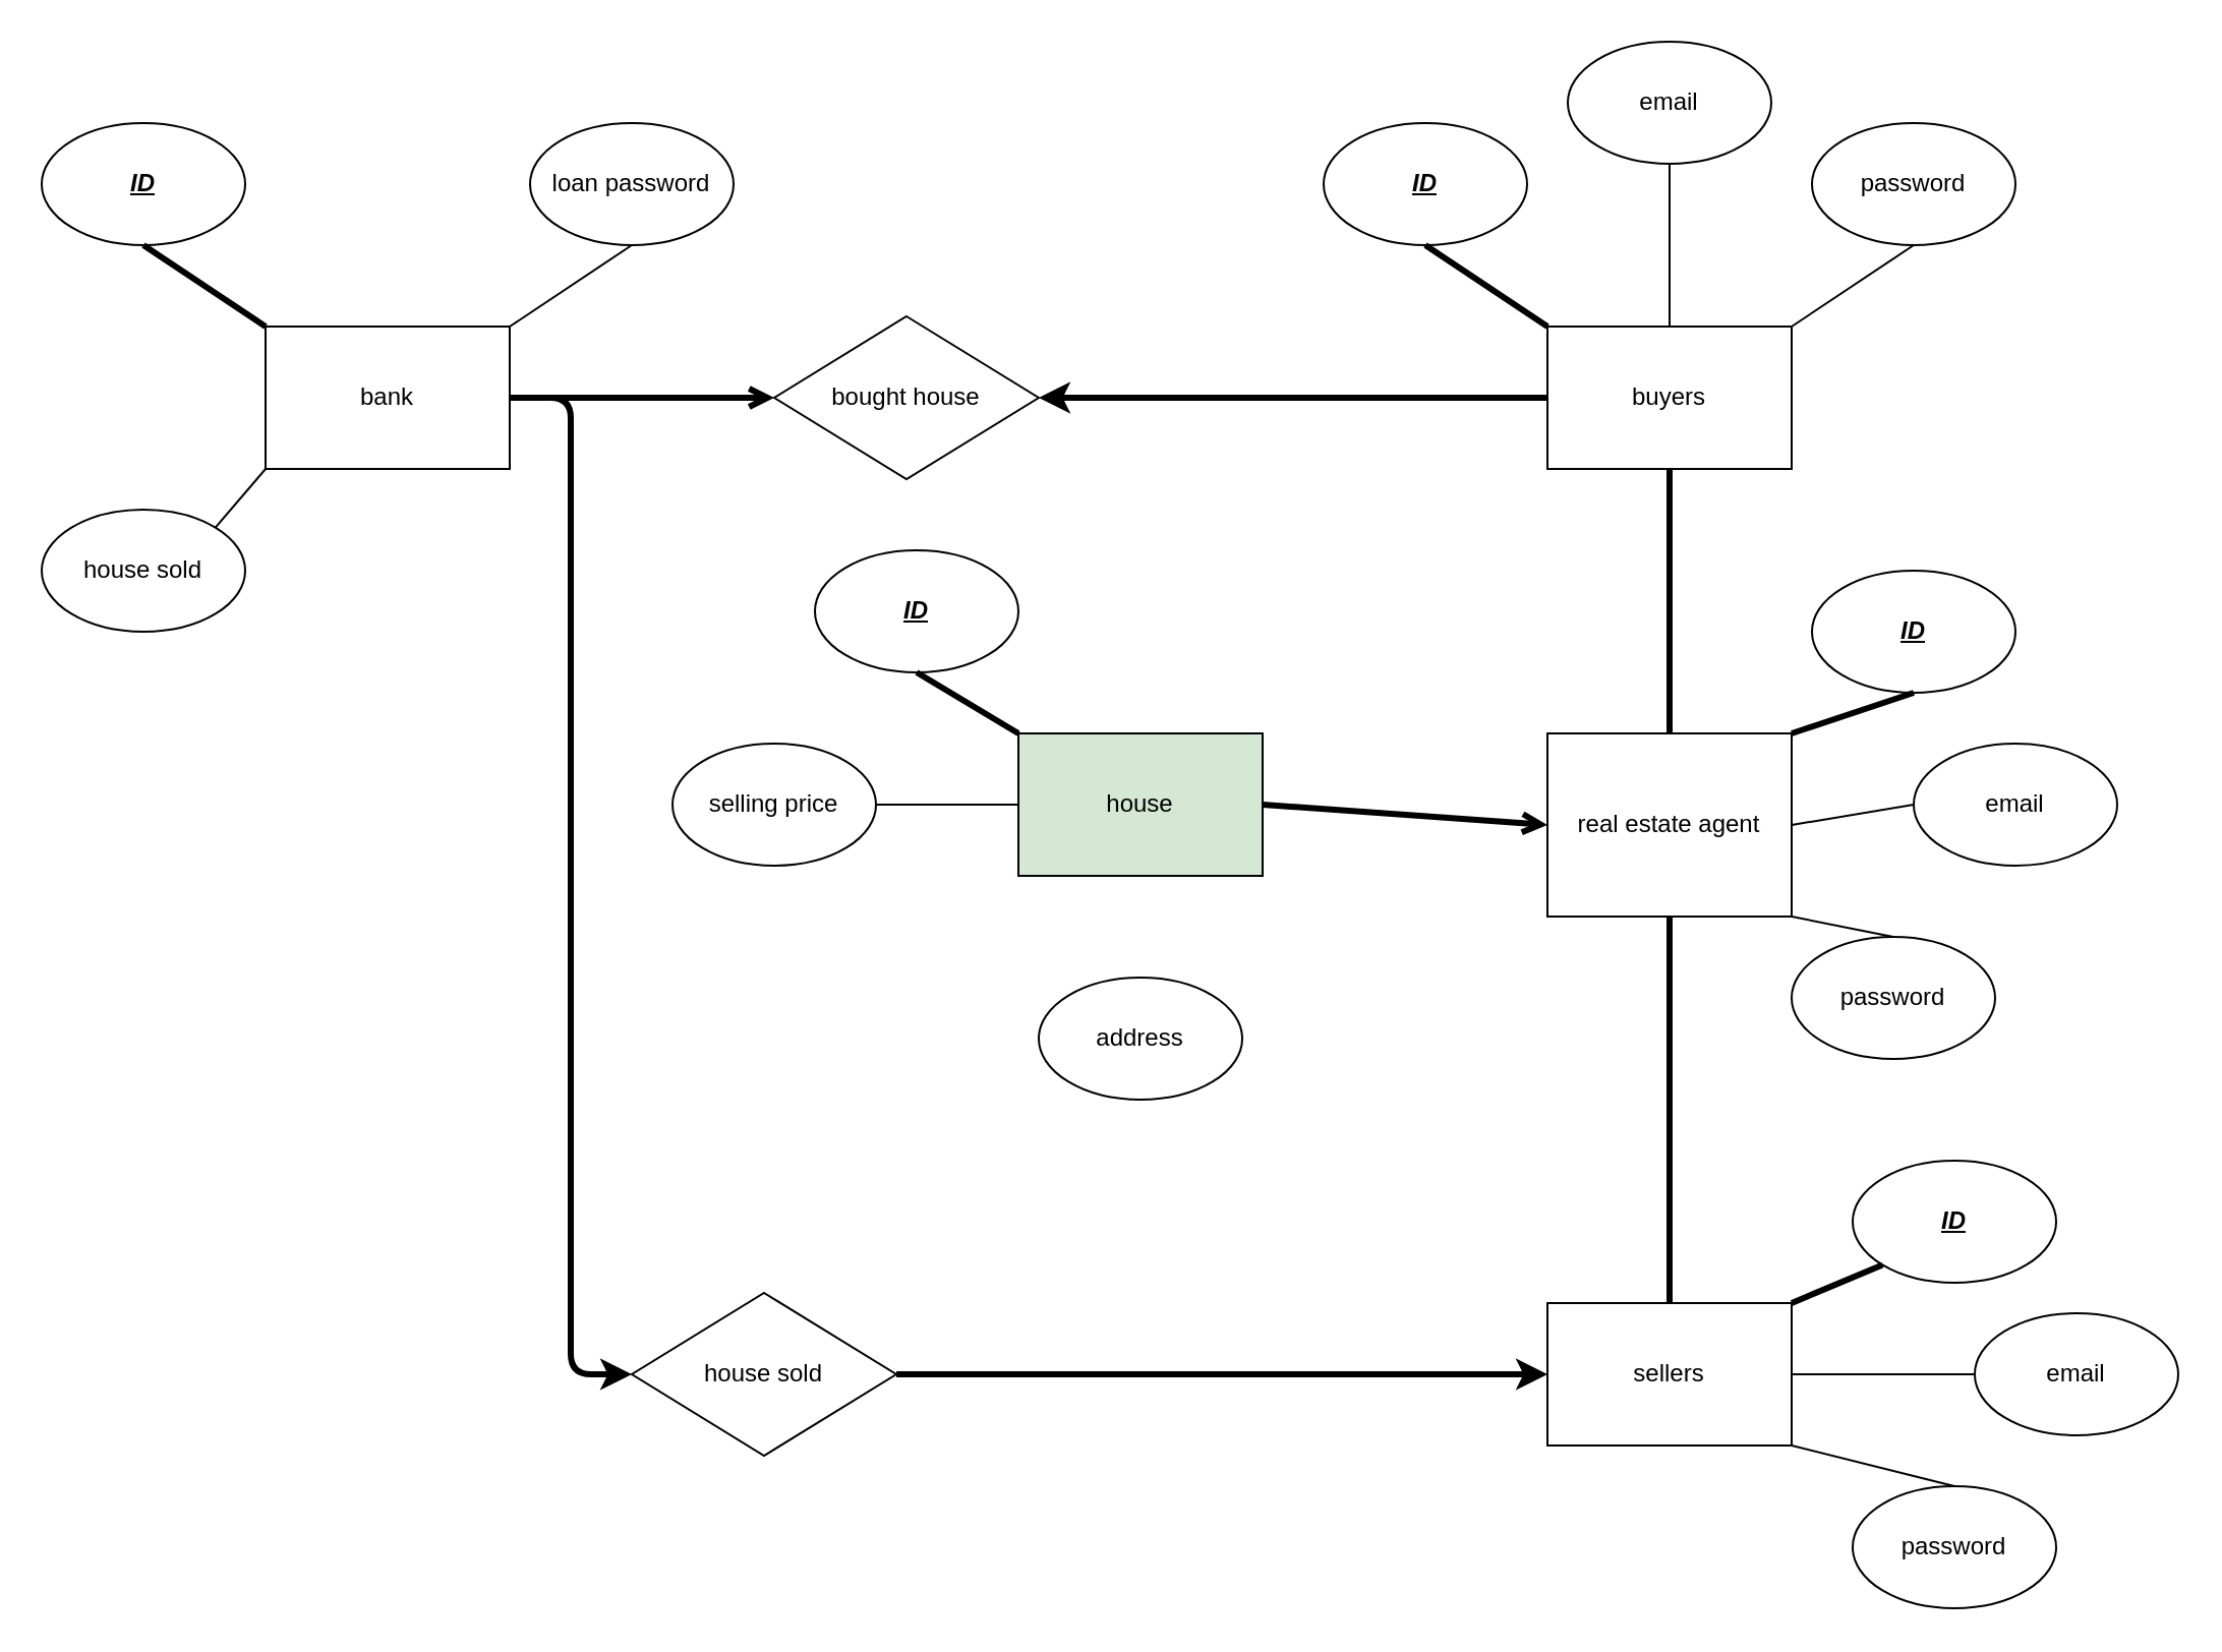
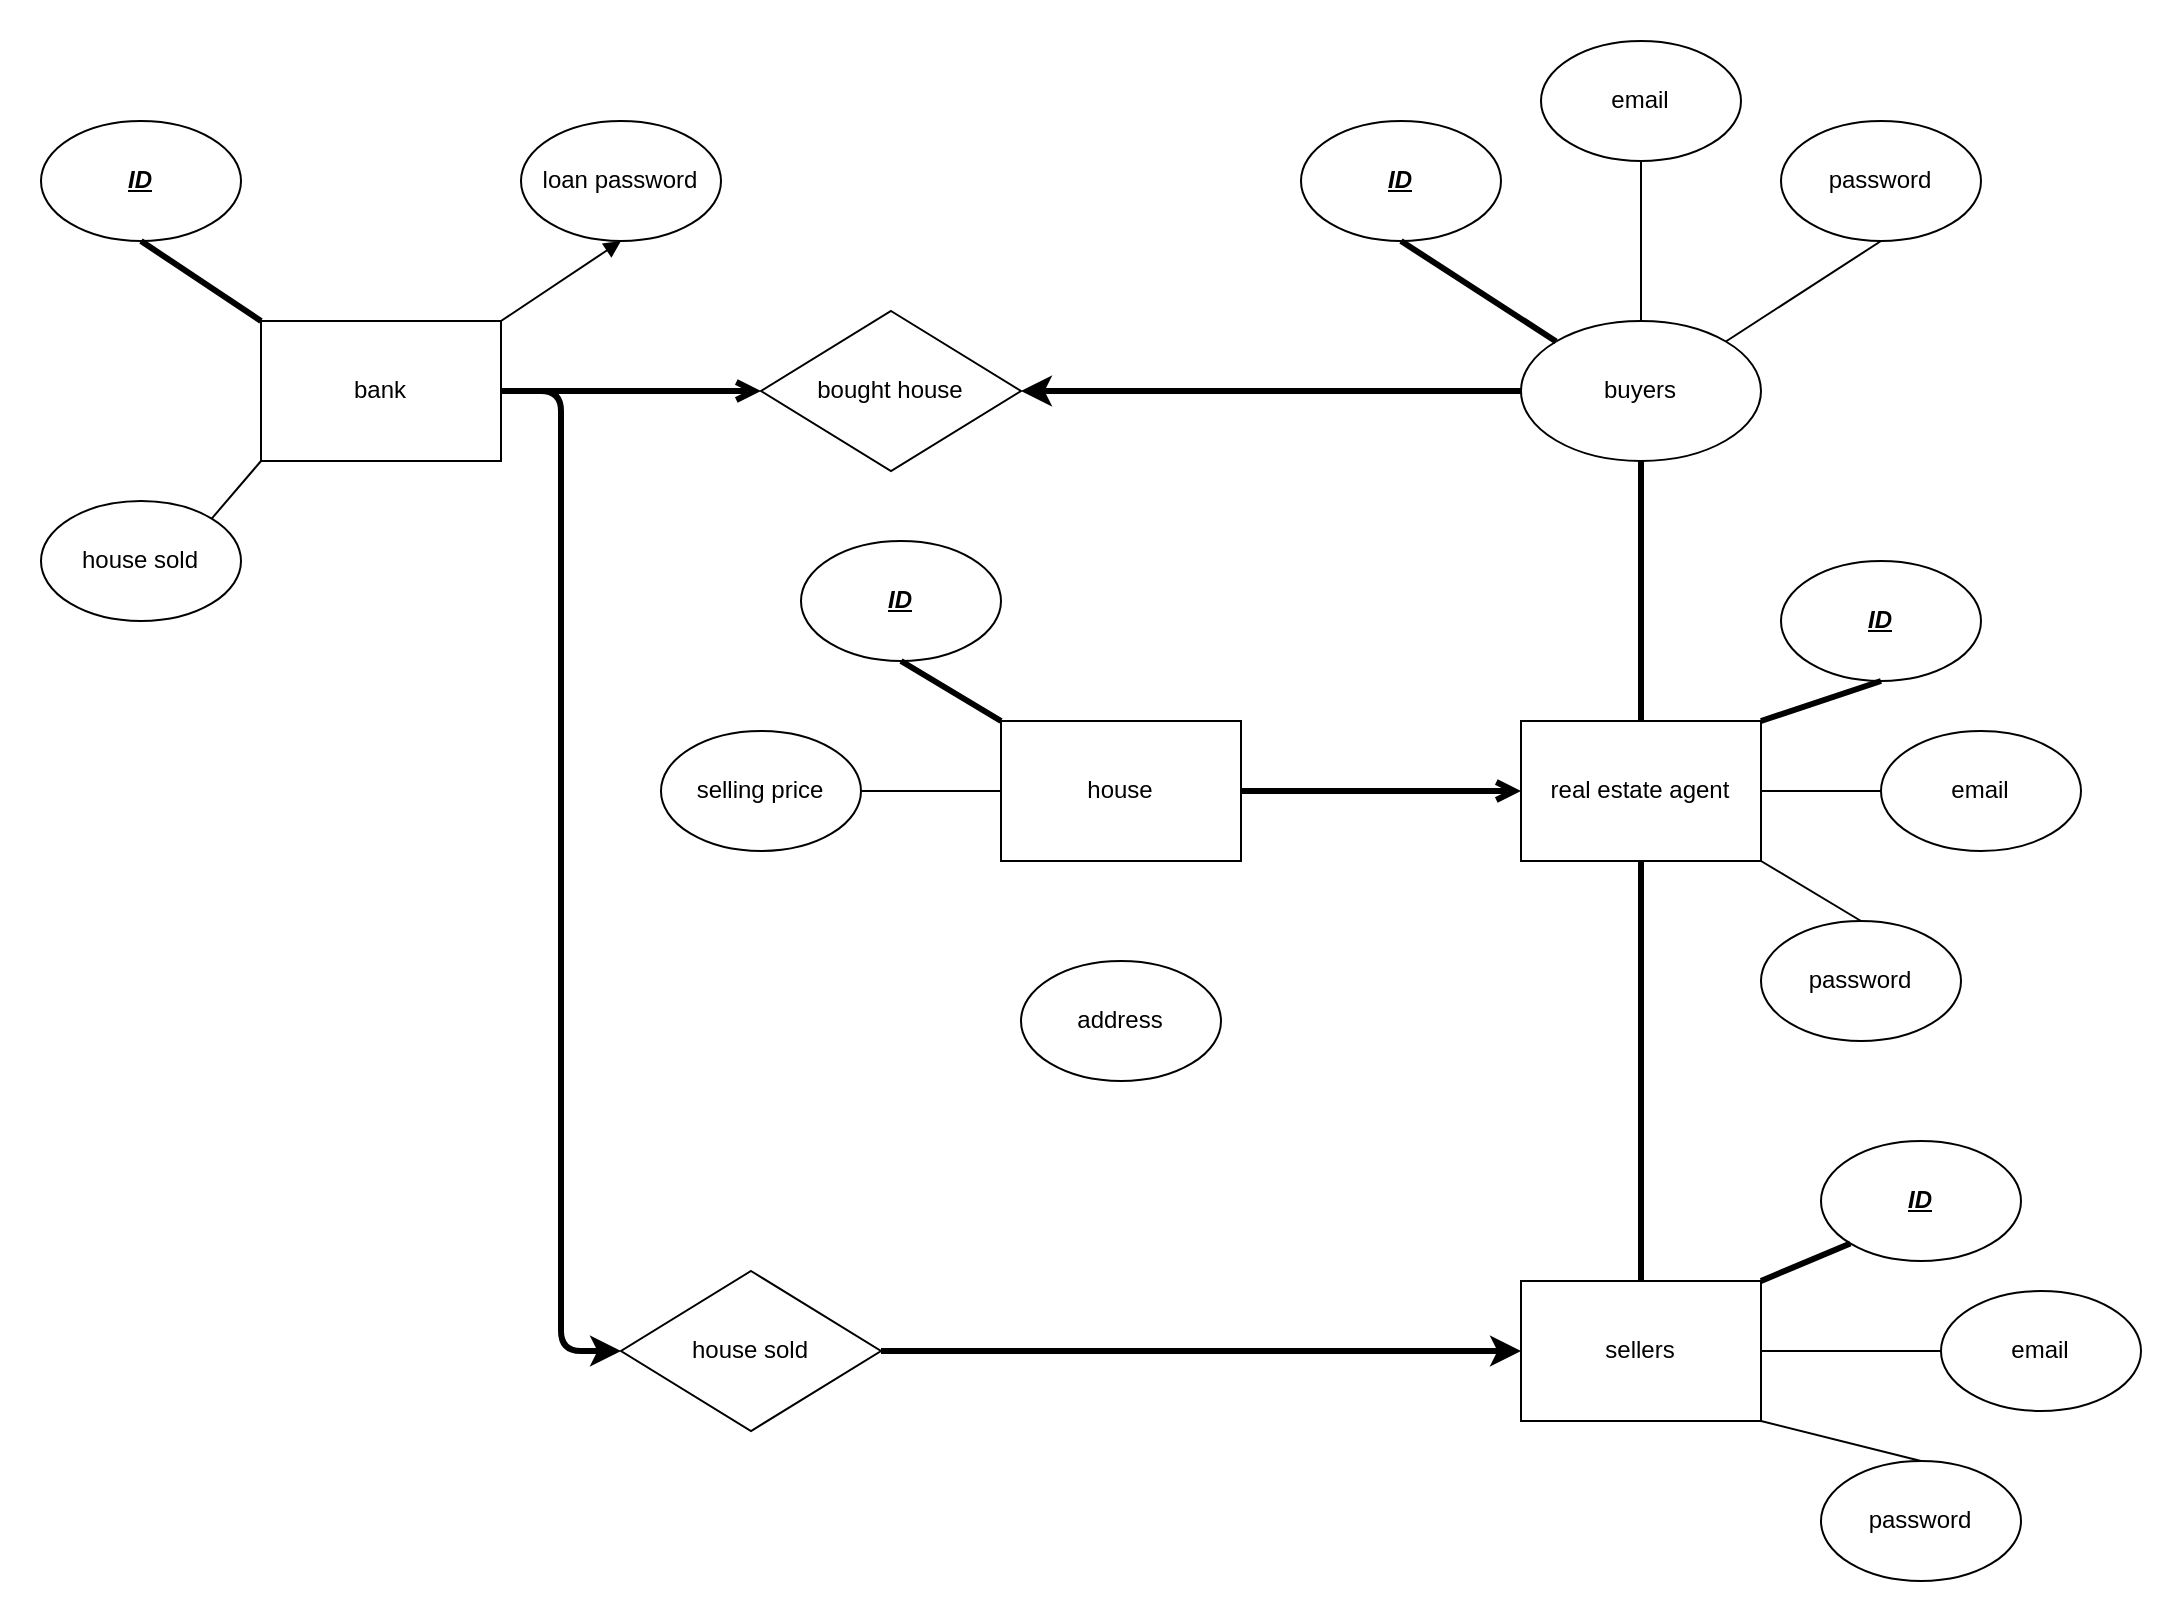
- <mxCell id="17" value="" style="endArrow=none;html=1;rounded=0;strokeWidth=1;exitX=1;exitY=0;exitDx=0;exitDy=0;entryX=0.5;entryY=1;entryDx=0;entryDy=0;" parent="1" source="13" target="16" edge="1"><mxGeometry width="50" height="50" relative="1" as="geometry"><mxPoint x="230" y="180" as="sourcePoint" /><mxPoint x="300" y="140" as="targetPoint" /></mxGeometry></mxCell>
+ <mxCell id="17" value="" style="endArrow=block;html=1;rounded=0;strokeWidth=1;exitX=1;exitY=0;exitDx=0;exitDy=0;entryX=0.5;entryY=1;entryDx=0;entryDy=0;" parent="1" source="13" target="16" edge="1"><mxGeometry width="50" height="50" relative="1" as="geometry"><mxPoint x="230" y="180" as="sourcePoint" /><mxPoint x="300" y="140" as="targetPoint" /></mxGeometry></mxCell>
- <mxCell id="3" value="buyers" style="rounded=0;whiteSpace=wrap;html=1;" parent="1" vertex="1"><mxGeometry x="760" y="160" width="120" height="70" as="geometry" /></mxCell>
+ <mxCell id="3" value="buyers" style="ellipse;whiteSpace=wrap;html=1;" parent="1" vertex="1"><mxGeometry x="760" y="160" width="120" height="70" as="geometry" /></mxCell>
- <mxCell id="19" value="house" style="rounded=0;whiteSpace=wrap;html=1;fillColor=#d5e8d4;" parent="1" vertex="1"><mxGeometry x="500" y="360" width="120" height="70" as="geometry" /></mxCell>
+ <mxCell id="19" value="house" style="rounded=0;whiteSpace=wrap;html=1;" parent="1" vertex="1"><mxGeometry x="500" y="360" width="120" height="70" as="geometry" /></mxCell>
- <mxCell id="20" value="real estate agent" style="rounded=0;whiteSpace=wrap;html=1;" parent="1" vertex="1"><mxGeometry x="760" y="360" width="120" height="90" as="geometry" /></mxCell>
+ <mxCell id="20" value="real estate agent" style="rounded=0;whiteSpace=wrap;html=1;" parent="1" vertex="1"><mxGeometry x="760" y="360" width="120" height="70" as="geometry" /></mxCell>
